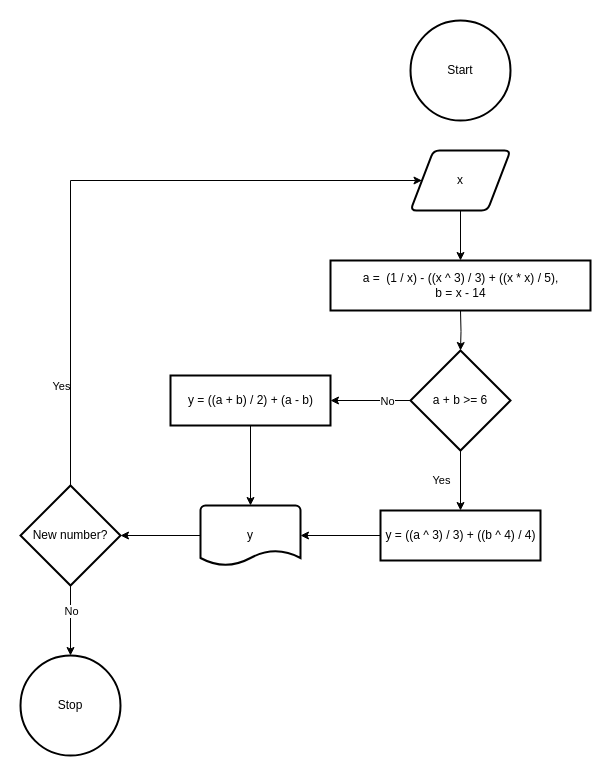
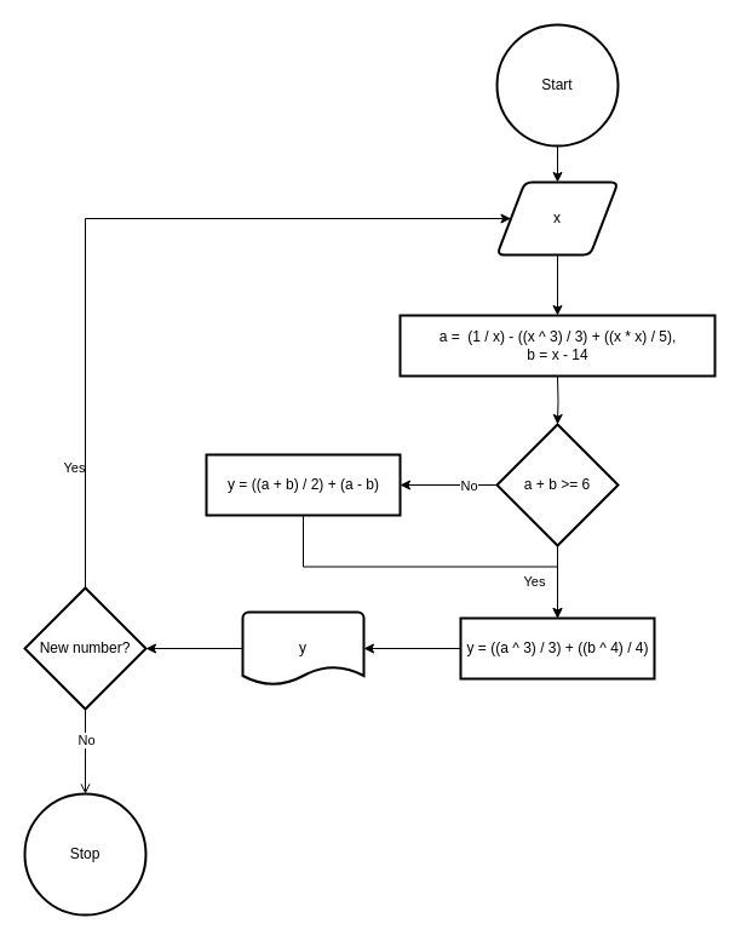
+ <mxCell id="2" style="edgeStyle=orthogonalEdgeStyle;rounded=0;orthogonalLoop=1;jettySize=auto;html=1;entryX=0.5;entryY=0;entryDx=0;entryDy=0;" edge="1" parent="1" source="3" target="5"><mxGeometry relative="1" as="geometry" /></mxCell>
- <mxCell id="15" style="edgeStyle=orthogonalEdgeStyle;rounded=0;orthogonalLoop=1;jettySize=auto;html=1;exitX=0.5;exitY=1;exitDx=0;exitDy=0;entryX=0.5;entryY=0;entryDx=0;entryDy=0;entryPerimeter=0;" edge="1" parent="1" source="16" target="18"><mxGeometry relative="1" as="geometry" /></mxCell>
+ <mxCell id="15" style="edgeStyle=orthogonalEdgeStyle;rounded=0;orthogonalLoop=1;jettySize=auto;html=1;exitX=0.5;exitY=1;exitDx=0;exitDy=0;" edge="1" parent="1" source="16" target="14"><mxGeometry relative="1" as="geometry" /></mxCell>
- <mxCell id="19" style="edgeStyle=orthogonalEdgeStyle;rounded=0;orthogonalLoop=1;jettySize=auto;html=1;entryX=0.5;entryY=0;entryDx=0;entryDy=0;entryPerimeter=0;" edge="1" parent="1" source="23" target="24"><mxGeometry relative="1" as="geometry"><mxPoint x="70" y="640" as="targetPoint" /></mxGeometry></mxCell>
+ <mxCell id="19" style="edgeStyle=orthogonalEdgeStyle;rounded=0;orthogonalLoop=1;jettySize=auto;html=1;entryX=0.5;entryY=0;entryDx=0;entryDy=0;entryPerimeter=0;endArrow=open;" edge="1" parent="1" source="23" target="24"><mxGeometry relative="1" as="geometry"><mxPoint x="70" y="640" as="targetPoint" /></mxGeometry></mxCell>
